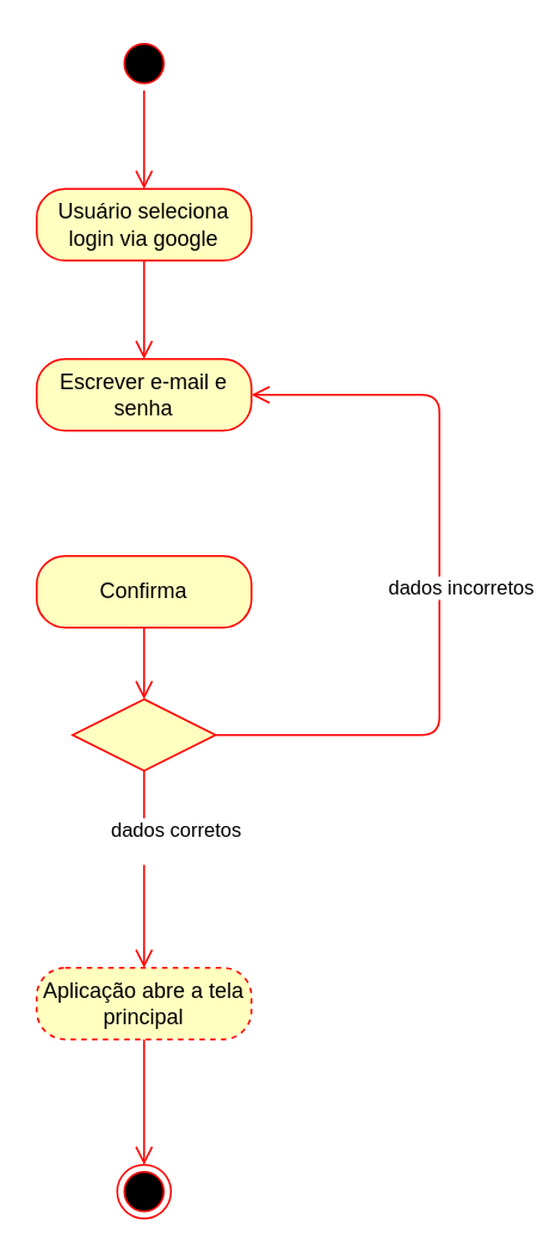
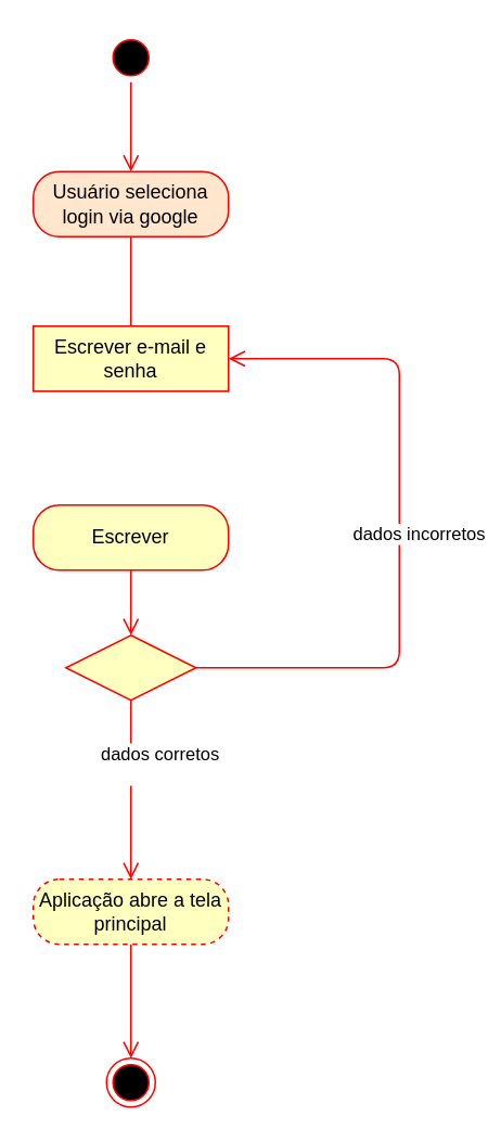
- <mxCell id="4" value="Usuário seleciona login via google" style="rounded=1;whiteSpace=wrap;html=1;arcSize=40;fontColor=#000000;fillColor=#ffffc0;strokeColor=#ff0000;" vertex="1" parent="1"><mxGeometry x="20" y="105" width="120" height="40" as="geometry" /></mxCell>
+ <mxCell id="4" value="Usuário seleciona login via google" style="rounded=1;whiteSpace=wrap;html=1;arcSize=40;fontColor=#000000;fillColor=#ffe6cc;strokeColor=#ff0000;" vertex="1" parent="1"><mxGeometry x="20" y="105" width="120" height="40" as="geometry" /></mxCell>
- <mxCell id="5" value="" style="edgeStyle=orthogonalEdgeStyle;html=1;verticalAlign=bottom;endArrow=open;endSize=8;strokeColor=#ff0000;" edge="1" source="4" parent="1" target="6"><mxGeometry relative="1" as="geometry"><mxPoint x="125" y="240" as="targetPoint" /></mxGeometry></mxCell>
+ <mxCell id="5" value="" style="edgeStyle=orthogonalEdgeStyle;html=1;verticalAlign=bottom;endArrow=none;endSize=8;strokeColor=#ff0000;" edge="1" source="4" parent="1" target="6"><mxGeometry relative="1" as="geometry"><mxPoint x="125" y="240" as="targetPoint" /></mxGeometry></mxCell>
- <mxCell id="6" value="Escrever e-mail e senha" style="rounded=1;whiteSpace=wrap;html=1;arcSize=40;fontColor=#000000;fillColor=#ffffc0;strokeColor=#ff0000;" vertex="1" parent="1"><mxGeometry x="20" y="200" width="120" height="40" as="geometry" /></mxCell>
+ <mxCell id="6" value="Escrever e-mail e senha" style="whiteSpace=wrap;html=1;arcSize=40;fontColor=#000000;fillColor=#ffffc0;strokeColor=#ff0000;rounded=0;" vertex="1" parent="1"><mxGeometry x="20" y="200" width="120" height="40" as="geometry" /></mxCell>
- <mxCell id="7" value="Confirma" style="rounded=1;whiteSpace=wrap;html=1;arcSize=40;fontColor=#000000;fillColor=#ffffc0;strokeColor=#ff0000;" vertex="1" parent="1"><mxGeometry x="20" y="310" width="120" height="40" as="geometry" /></mxCell>
+ <mxCell id="7" value="Escrever" style="rounded=1;whiteSpace=wrap;html=1;arcSize=40;fontColor=#000000;fillColor=#ffffc0;strokeColor=#ff0000;" vertex="1" parent="1"><mxGeometry x="20" y="310" width="120" height="40" as="geometry" /></mxCell>
